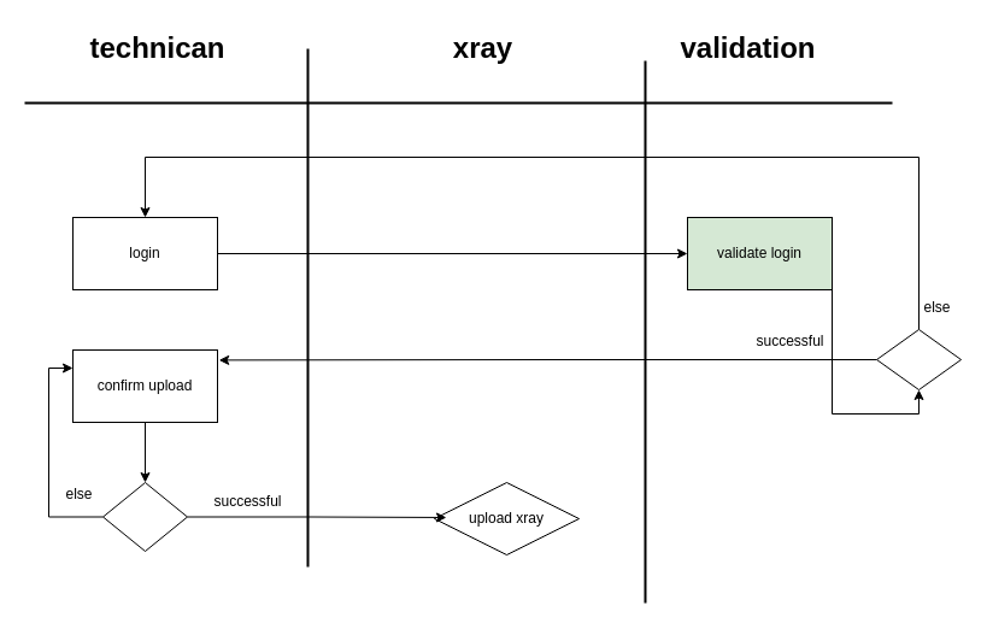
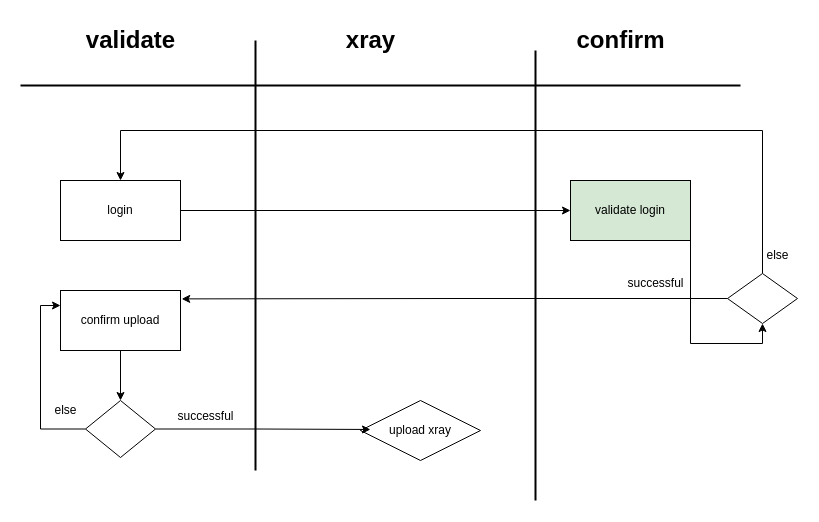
- <mxCell id="6" value="technican" parent="1" vertex="1" style="text;strokeColor=none;fillColor=none;html=1;fontSize=24;fontStyle=1;verticalAlign=middle;align=center;"><mxGeometry as="geometry" height="40" width="100" y="20" x="80" /></mxCell>
+ <mxCell id="6" value="validate" parent="1" vertex="1" style="text;strokeColor=none;fillColor=none;html=1;fontSize=24;fontStyle=1;verticalAlign=middle;align=center;"><mxGeometry as="geometry" height="40" width="100" y="20" x="80" /></mxCell>
- <mxCell id="7" value="xray" parent="1" vertex="1" style="text;strokeColor=none;fillColor=none;html=1;fontSize=24;fontStyle=1;verticalAlign=middle;align=center;"><mxGeometry x="350" y="20" as="geometry" height="40" width="100" /></mxCell>
+ <mxCell id="7" value="xray" parent="1" vertex="1" style="text;strokeColor=none;fillColor=none;html=1;fontSize=24;fontStyle=1;verticalAlign=middle;align=center;"><mxGeometry as="geometry" height="40" width="100" y="20" x="320" /></mxCell>
- <mxCell id="8" value="validation" parent="1" vertex="1" style="text;strokeColor=none;fillColor=none;html=1;fontSize=24;fontStyle=1;verticalAlign=middle;align=center;"><mxGeometry as="geometry" height="40" width="100" y="20" x="570" /></mxCell>
+ <mxCell id="8" value="confirm" parent="1" vertex="1" style="text;strokeColor=none;fillColor=none;html=1;fontSize=24;fontStyle=1;verticalAlign=middle;align=center;"><mxGeometry as="geometry" height="40" width="100" y="20" x="570" /></mxCell>
